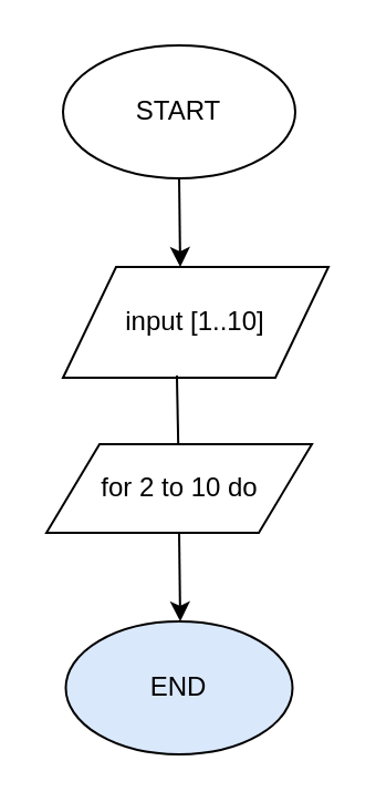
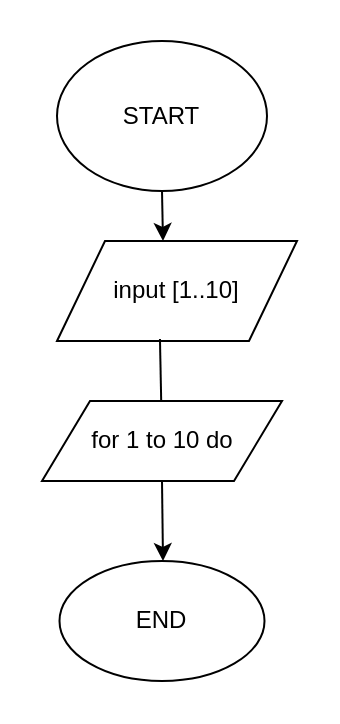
- <mxCell id="2" value="START" style="ellipse;whiteSpace=wrap;html=1;" parent="1" vertex="1"><mxGeometry x="28" y="20" width="105" height="60" as="geometry" /></mxCell>
+ <mxCell id="2" value="START" style="ellipse;whiteSpace=wrap;html=1;" parent="1" vertex="1"><mxGeometry x="28" y="20" width="105" height="75" as="geometry" /></mxCell>
- <mxCell id="6" value="for 2 to 10 do" style="shape=parallelogram;perimeter=parallelogramPerimeter;whiteSpace=wrap;html=1;" parent="1" vertex="1"><mxGeometry x="20.5" y="200" width="120" height="40" as="geometry" /></mxCell>
+ <mxCell id="6" value="for 1 to 10 do" style="shape=parallelogram;perimeter=parallelogramPerimeter;whiteSpace=wrap;html=1;" parent="1" vertex="1"><mxGeometry x="20.5" y="200" width="120" height="40" as="geometry" /></mxCell>
- <mxCell id="8" value="END" style="ellipse;whiteSpace=wrap;html=1;fillColor=#dae8fc;" parent="1" vertex="1"><mxGeometry x="29.25" y="280" width="102.5" height="60" as="geometry" /></mxCell>
+ <mxCell id="8" value="END" style="ellipse;whiteSpace=wrap;html=1;" parent="1" vertex="1"><mxGeometry x="29.25" y="280" width="102.5" height="60" as="geometry" /></mxCell>
